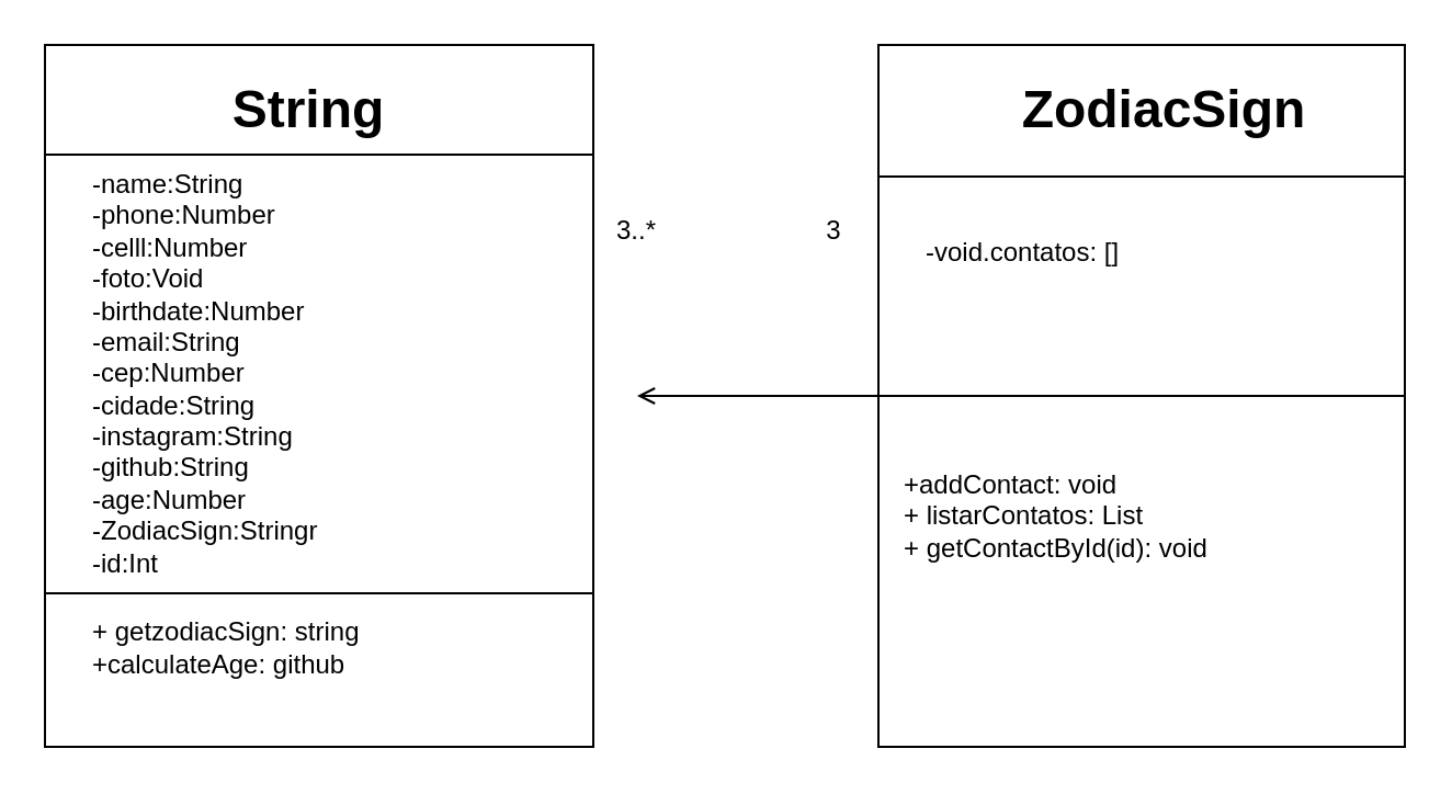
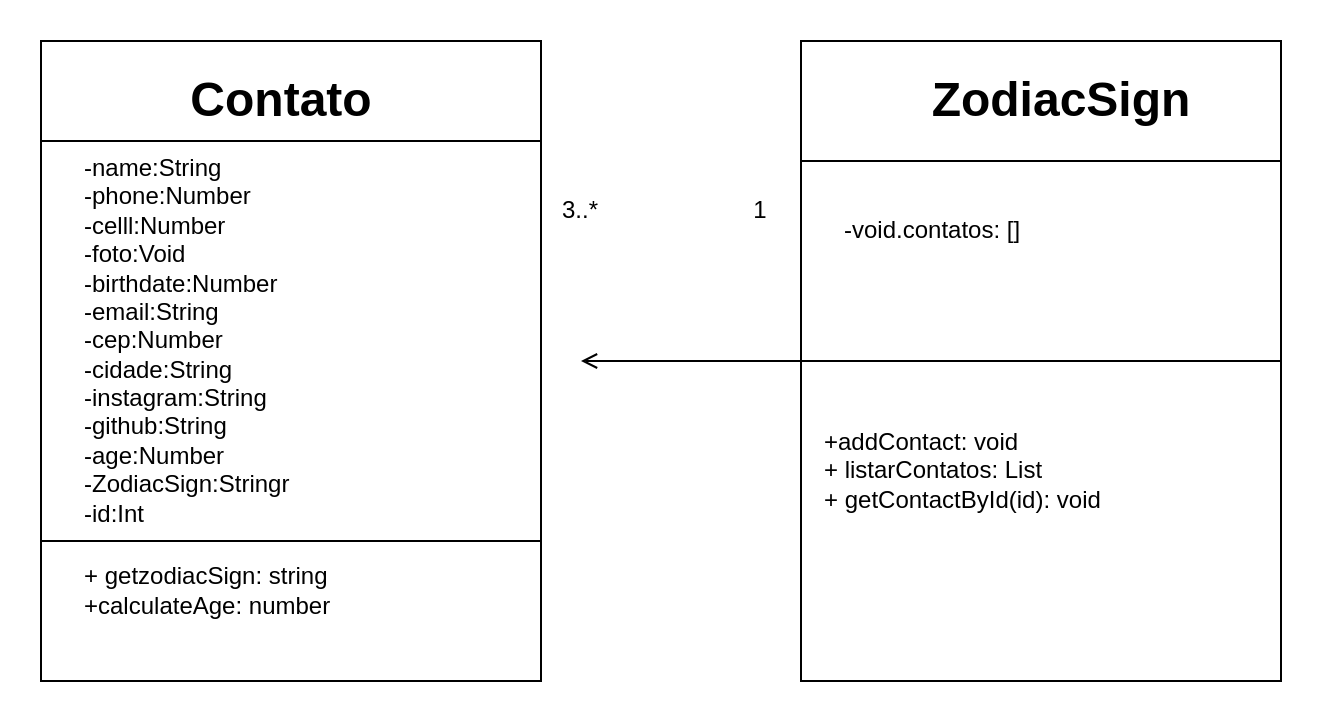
- <mxCell id="11" value="String" style="text;strokeColor=none;fillColor=none;html=1;fontSize=24;fontStyle=1;verticalAlign=middle;align=center;" parent="1" vertex="1"><mxGeometry x="90" y="30" width="100" height="40" as="geometry" /></mxCell>
+ <mxCell id="11" value="Contato" style="text;strokeColor=none;fillColor=none;html=1;fontSize=24;fontStyle=1;verticalAlign=middle;align=center;" parent="1" vertex="1"><mxGeometry x="90" y="30" width="100" height="40" as="geometry" /></mxCell>
- <mxCell id="14" value="3" style="text;html=1;strokeColor=none;fillColor=none;align=center;verticalAlign=middle;whiteSpace=wrap;rounded=0;" parent="1" vertex="1"><mxGeometry x="350" y="90" width="60" height="30" as="geometry" /></mxCell>
+ <mxCell id="14" value="1" style="text;html=1;strokeColor=none;fillColor=none;align=center;verticalAlign=middle;whiteSpace=wrap;rounded=0;" parent="1" vertex="1"><mxGeometry x="350" y="90" width="60" height="30" as="geometry" /></mxCell>
- <mxCell id="5" value="+ getzodiacSign: string&lt;br&gt;+calculateAge: github" style="text;html=1;strokeColor=none;fillColor=none;align=left;verticalAlign=middle;whiteSpace=wrap;rounded=0;" parent="1" vertex="1"><mxGeometry x="40" y="270" width="210" height="50" as="geometry" /></mxCell>
+ <mxCell id="5" value="+ getzodiacSign: string&lt;br&gt;+calculateAge: number" style="text;html=1;strokeColor=none;fillColor=none;align=left;verticalAlign=middle;whiteSpace=wrap;rounded=0;" parent="1" vertex="1"><mxGeometry x="40" y="270" width="210" height="50" as="geometry" /></mxCell>
